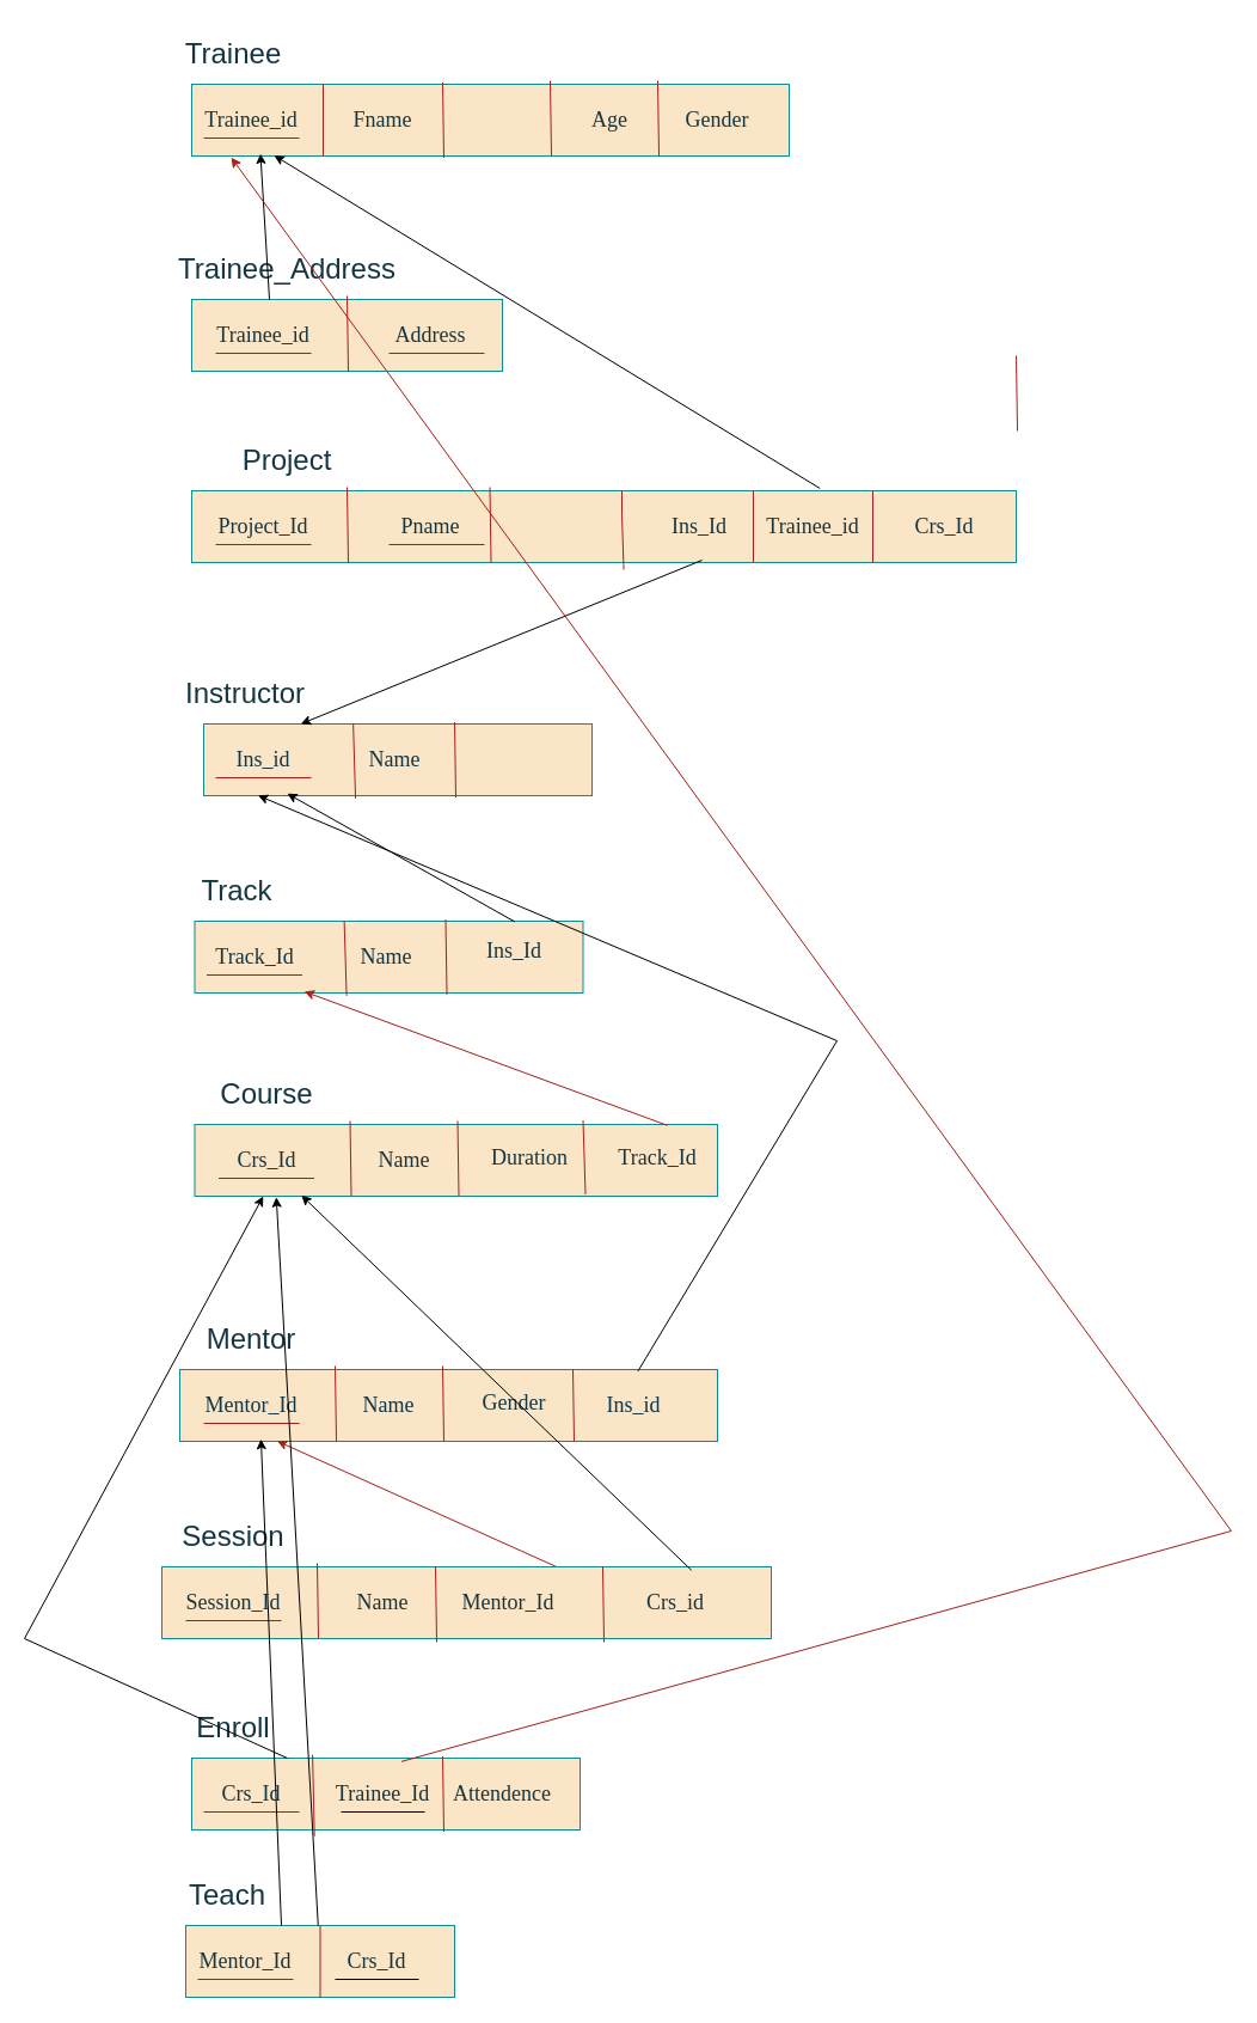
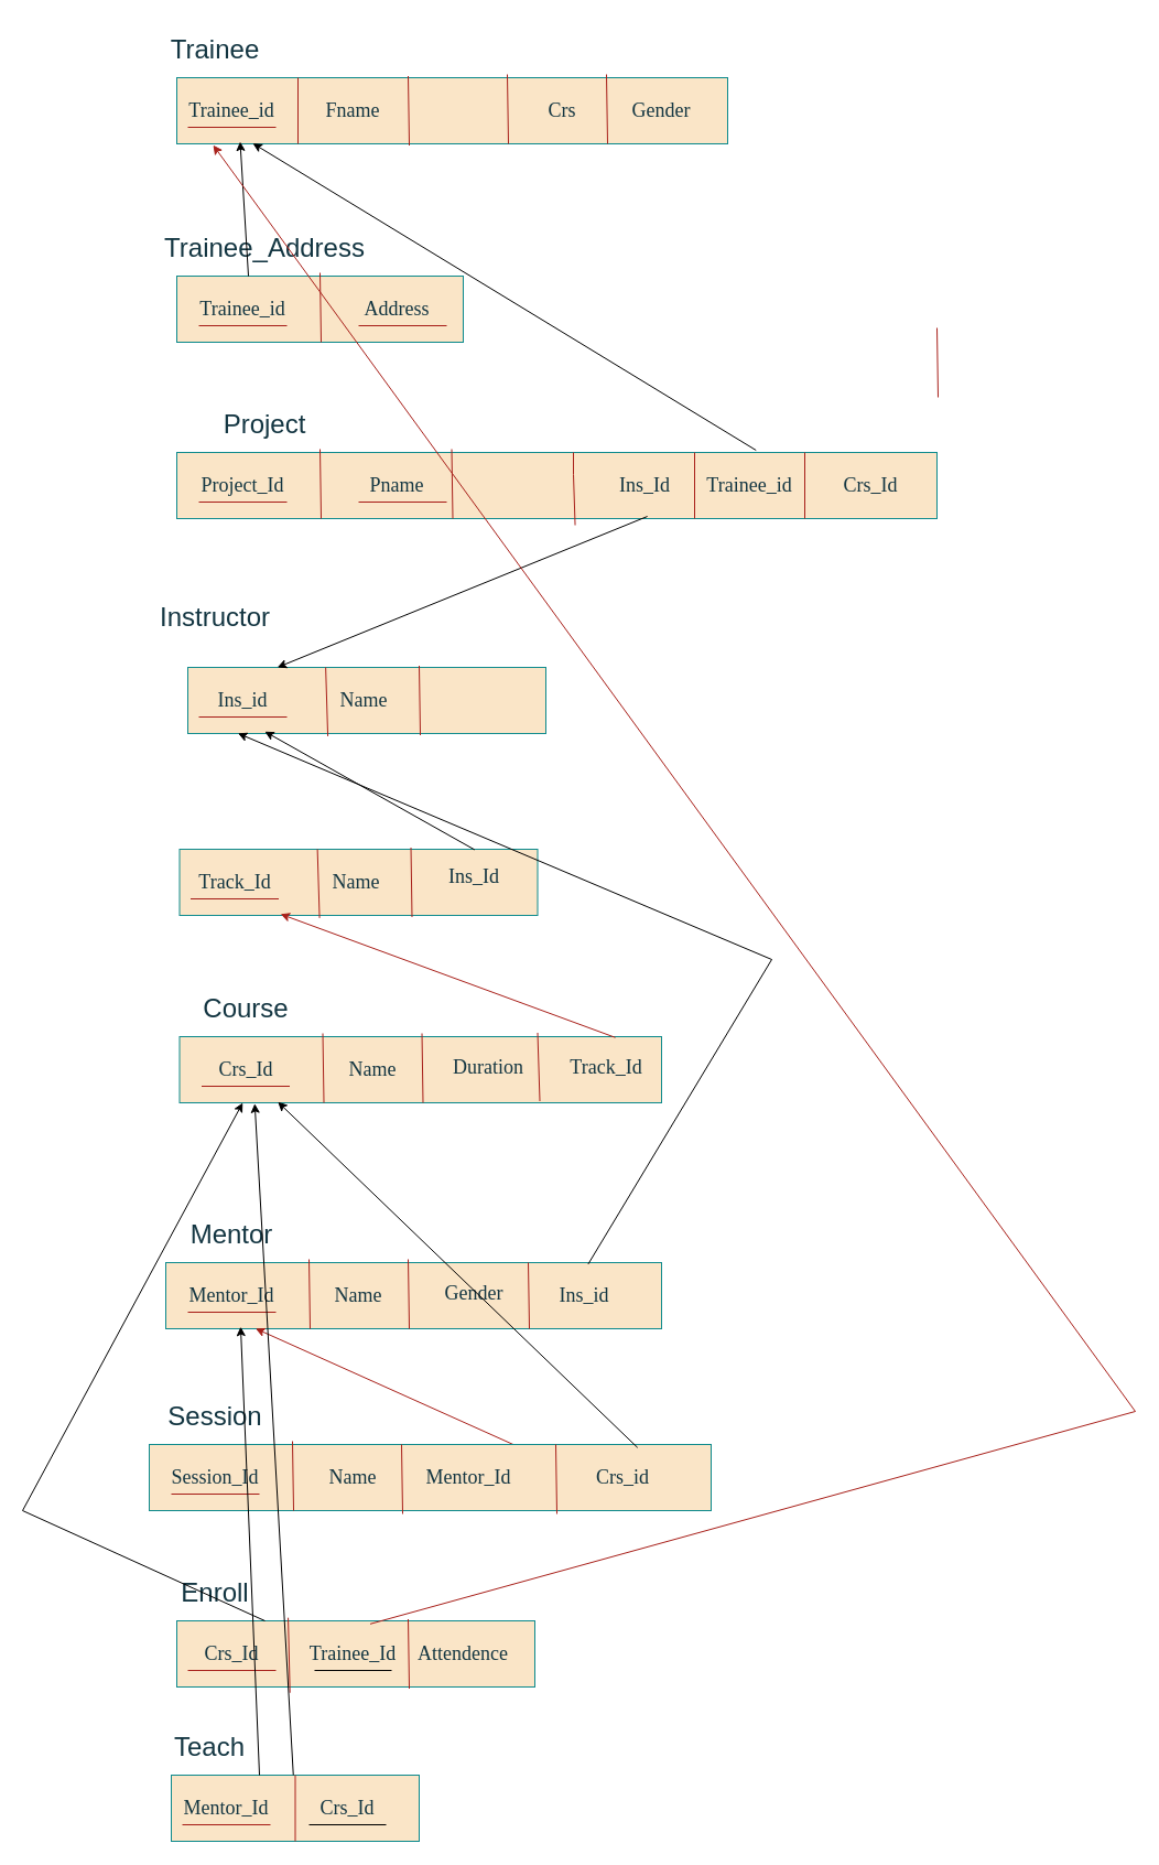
- <mxCell id="11" value="&lt;font style=&quot;font-size: 18px;&quot;&gt;Age&lt;/font&gt;" style="text;strokeColor=none;align=center;fillColor=none;html=1;verticalAlign=middle;whiteSpace=wrap;rounded=0;fontFamily=Architects Daughter;fontSource=https%3A%2F%2Ffonts.googleapis.com%2Fcss%3Ffamily%3DArchitects%2BDaughter;fontColor=#143642;" parent="1" vertex="1"><mxGeometry x="480" y="85" width="60" height="30" as="geometry" /></mxCell>
+ <mxCell id="11" value="&lt;font style=&quot;font-size: 18px;&quot;&gt;Crs&lt;/font&gt;" style="text;strokeColor=none;align=center;fillColor=none;html=1;verticalAlign=middle;whiteSpace=wrap;rounded=0;fontFamily=Architects Daughter;fontSource=https%3A%2F%2Ffonts.googleapis.com%2Fcss%3Ffamily%3DArchitects%2BDaughter;fontColor=#143642;" parent="1" vertex="1"><mxGeometry x="480" y="85" width="60" height="30" as="geometry" /></mxCell>
- <mxCell id="30" value="&lt;font style=&quot;font-size: 24px;&quot;&gt;Instructor&lt;/font&gt;" style="text;strokeColor=none;align=center;fillColor=none;html=1;verticalAlign=middle;whiteSpace=wrap;rounded=0;labelBackgroundColor=none;fontColor=#143642;" vertex="1" parent="1"><mxGeometry x="160" y="555" width="90" height="50" as="geometry" /></mxCell>
+ <mxCell id="30" value="&lt;font style=&quot;font-size: 24px;&quot;&gt;Instructor&lt;/font&gt;" style="text;strokeColor=none;align=center;fillColor=none;html=1;verticalAlign=middle;whiteSpace=wrap;rounded=0;labelBackgroundColor=none;fontColor=#143642;" vertex="1" parent="1"><mxGeometry x="150" y="535" width="90" height="50" as="geometry" /></mxCell>
- <mxCell id="45" value="&lt;font style=&quot;font-size: 24px;&quot;&gt;Track&lt;/font&gt;" style="text;strokeColor=none;align=center;fillColor=none;html=1;verticalAlign=middle;whiteSpace=wrap;rounded=0;labelBackgroundColor=none;fontColor=#143642;" vertex="1" parent="1"><mxGeometry x="152.5" y="720" width="90" height="50" as="geometry" /></mxCell>
